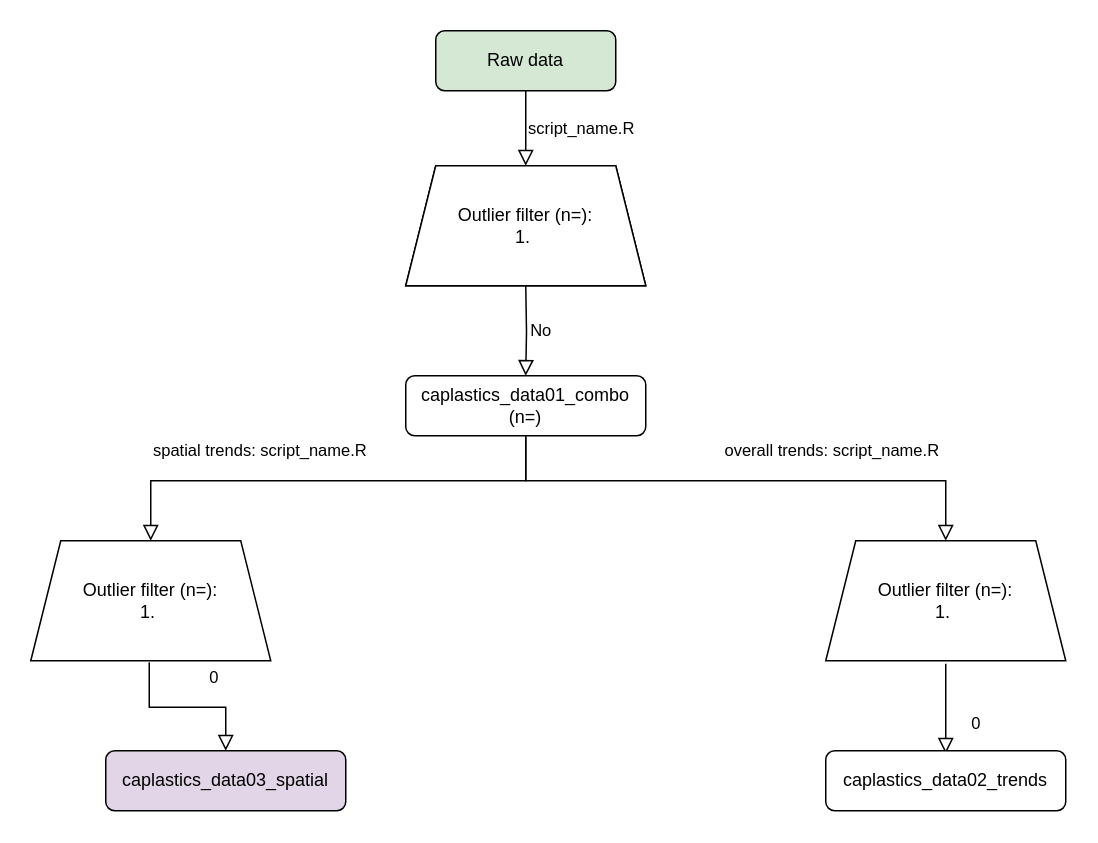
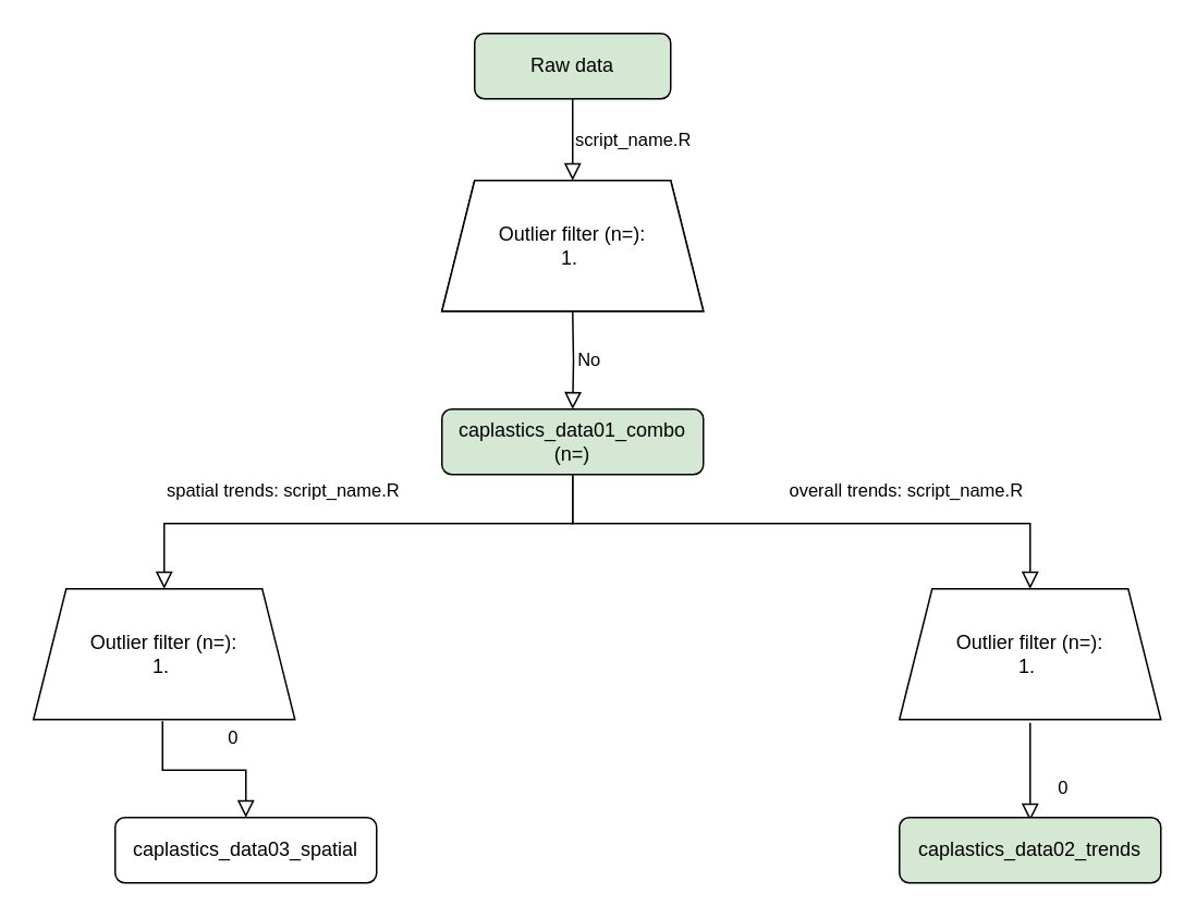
- <mxCell id="5" value="caplastics_data01_combo (n=)" style="rounded=1;whiteSpace=wrap;html=1;fontSize=12;glass=0;strokeWidth=1;shadow=0;" parent="1" vertex="1"><mxGeometry x="270" y="250" width="160" height="40" as="geometry" /></mxCell>
+ <mxCell id="5" value="caplastics_data01_combo (n=)" style="rounded=1;whiteSpace=wrap;html=1;fontSize=12;glass=0;strokeWidth=1;shadow=0;fillColor=#d5e8d4;" parent="1" vertex="1"><mxGeometry x="270" y="250" width="160" height="40" as="geometry" /></mxCell>
- <mxCell id="15" value="caplastics_data03_spatial" style="rounded=1;whiteSpace=wrap;html=1;fontSize=12;glass=0;strokeWidth=1;shadow=0;fillColor=#e1d5e7;" vertex="1" parent="1"><mxGeometry x="70" y="500" width="160" height="40" as="geometry" /></mxCell>
+ <mxCell id="15" value="caplastics_data03_spatial" style="rounded=1;whiteSpace=wrap;html=1;fontSize=12;glass=0;strokeWidth=1;shadow=0;" vertex="1" parent="1"><mxGeometry x="70" y="500" width="160" height="40" as="geometry" /></mxCell>
- <mxCell id="11" value="caplastics_data02_trends" style="rounded=1;whiteSpace=wrap;html=1;fontSize=12;glass=0;strokeWidth=1;shadow=0;" vertex="1" parent="1"><mxGeometry x="550" y="500" width="160" height="40" as="geometry" /></mxCell>
+ <mxCell id="11" value="caplastics_data02_trends" style="rounded=1;whiteSpace=wrap;html=1;fontSize=12;glass=0;strokeWidth=1;shadow=0;fillColor=#d5e8d4;" vertex="1" parent="1"><mxGeometry x="550" y="500" width="160" height="40" as="geometry" /></mxCell>
